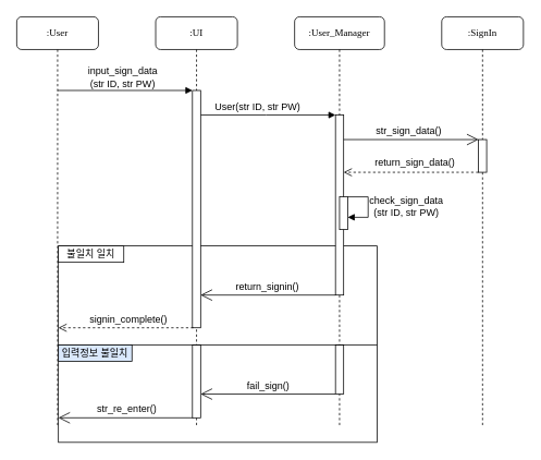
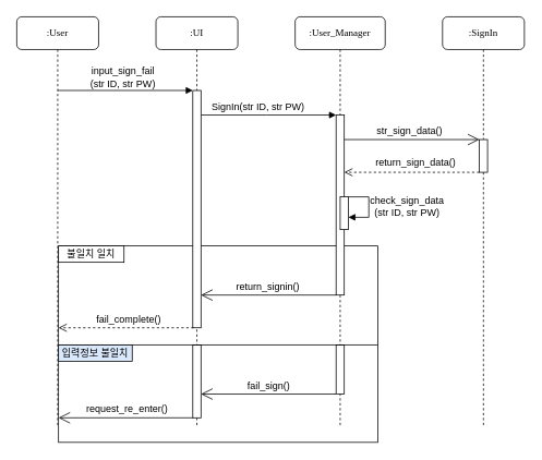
- <mxCell id="17" value="input_sign_data&lt;br&gt;(str ID, str PW)" style="text;html=1;strokeColor=none;fillColor=none;align=center;verticalAlign=middle;whiteSpace=wrap;rounded=0;" vertex="1" parent="1"><mxGeometry x="75" y="84" width="150" height="20" as="geometry" /></mxCell>
+ <mxCell id="17" value="input_sign_fail&lt;br&gt;(str ID, str PW)" style="text;html=1;strokeColor=none;fillColor=none;align=center;verticalAlign=middle;whiteSpace=wrap;rounded=0;" vertex="1" parent="1"><mxGeometry x="75" y="84" width="150" height="20" as="geometry" /></mxCell>
- <mxCell id="18" value="User(str ID, str PW)" style="text;html=1;strokeColor=none;fillColor=none;align=center;verticalAlign=middle;whiteSpace=wrap;rounded=0;" vertex="1" parent="1"><mxGeometry x="245" y="120" width="140" height="20" as="geometry" /></mxCell>
+ <mxCell id="18" value="SignIn(str ID, str PW)" style="text;html=1;strokeColor=none;fillColor=none;align=center;verticalAlign=middle;whiteSpace=wrap;rounded=0;" vertex="1" parent="1"><mxGeometry x="245" y="120" width="140" height="20" as="geometry" /></mxCell>
- <mxCell id="24" value="signin_complete()" style="text;html=1;strokeColor=none;fillColor=none;align=center;verticalAlign=middle;whiteSpace=wrap;rounded=0;" vertex="1" parent="1"><mxGeometry x="86.5" y="380" width="140" height="20" as="geometry" /></mxCell>
+ <mxCell id="24" value="fail_complete()" style="text;html=1;strokeColor=none;fillColor=none;align=center;verticalAlign=middle;whiteSpace=wrap;rounded=0;" vertex="1" parent="1"><mxGeometry x="86.5" y="380" width="140" height="20" as="geometry" /></mxCell>
- <mxCell id="25" value="str_re_enter()" style="text;html=1;strokeColor=none;fillColor=none;align=center;verticalAlign=middle;whiteSpace=wrap;rounded=0;" vertex="1" parent="1"><mxGeometry x="84.5" y="490" width="140" height="20" as="geometry" /></mxCell>
+ <mxCell id="25" value="request_re_enter()" style="text;html=1;strokeColor=none;fillColor=none;align=center;verticalAlign=middle;whiteSpace=wrap;rounded=0;" vertex="1" parent="1"><mxGeometry x="84.5" y="490" width="140" height="20" as="geometry" /></mxCell>
